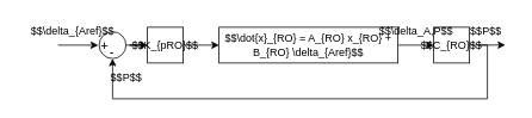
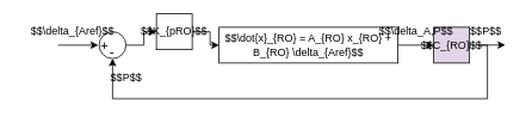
- <mxCell id="5" value="$$K_{pRO}$$" style="whiteSpace=wrap;html=1;" vertex="1" parent="1"><mxGeometry x="164" y="30" width="40" height="40" as="geometry" /></mxCell>
+ <mxCell id="5" value="$$K_{pRO}$$" style="whiteSpace=wrap;html=1;" vertex="1" parent="1"><mxGeometry x="174" y="15" width="40" height="40" as="geometry" /></mxCell>
- <mxCell id="11" value="$$C_{RO}$$" style="whiteSpace=wrap;html=1;" vertex="1" parent="1"><mxGeometry x="484" y="30" width="40" height="40" as="geometry" /></mxCell>
+ <mxCell id="11" value="$$C_{RO}$$" style="whiteSpace=wrap;html=1;fillColor=#e1d5e7;" vertex="1" parent="1"><mxGeometry x="484" y="30" width="40" height="40" as="geometry" /></mxCell>
